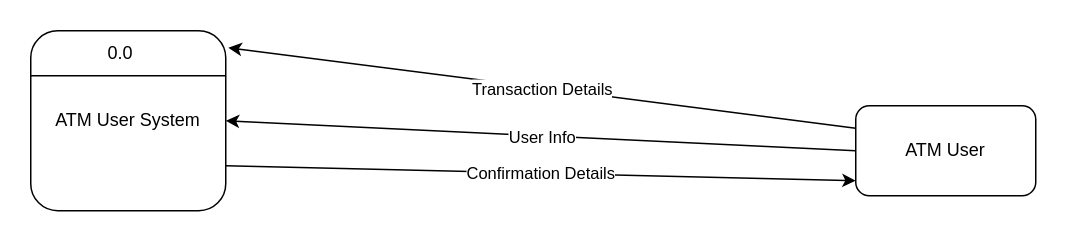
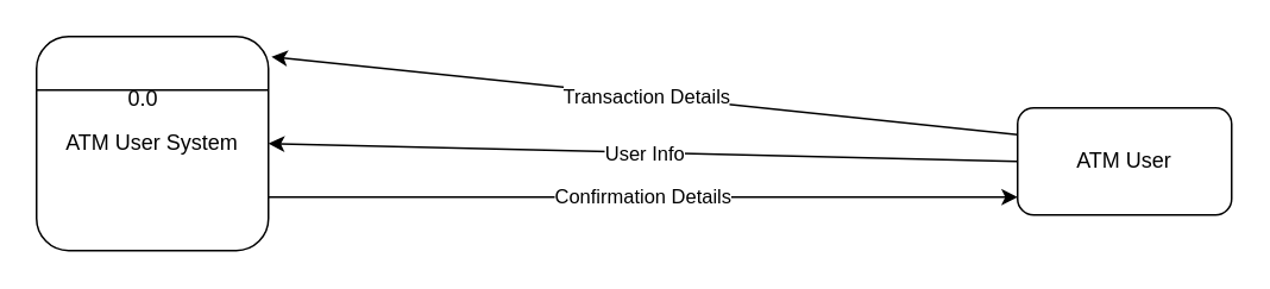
- <mxCell id="4" value="0.0" style="text;html=1;align=center;verticalAlign=middle;whiteSpace=wrap;rounded=0;" vertex="1" parent="1"><mxGeometry x="50" y="20" width="60" height="30" as="geometry" /></mxCell>
+ <mxCell id="4" value="0.0" style="text;html=1;align=center;verticalAlign=middle;whiteSpace=wrap;rounded=0;" vertex="1" parent="1"><mxGeometry x="50" y="40" width="60" height="30" as="geometry" /></mxCell>
- <mxCell id="5" value="ATM User" style="rounded=1;whiteSpace=wrap;html=1;" vertex="1" parent="1"><mxGeometry x="570" y="70" width="120" height="60" as="geometry" /></mxCell>
+ <mxCell id="5" value="ATM User" style="rounded=1;whiteSpace=wrap;html=1;" vertex="1" parent="1"><mxGeometry x="570" y="60" width="120" height="60" as="geometry" /></mxCell>
